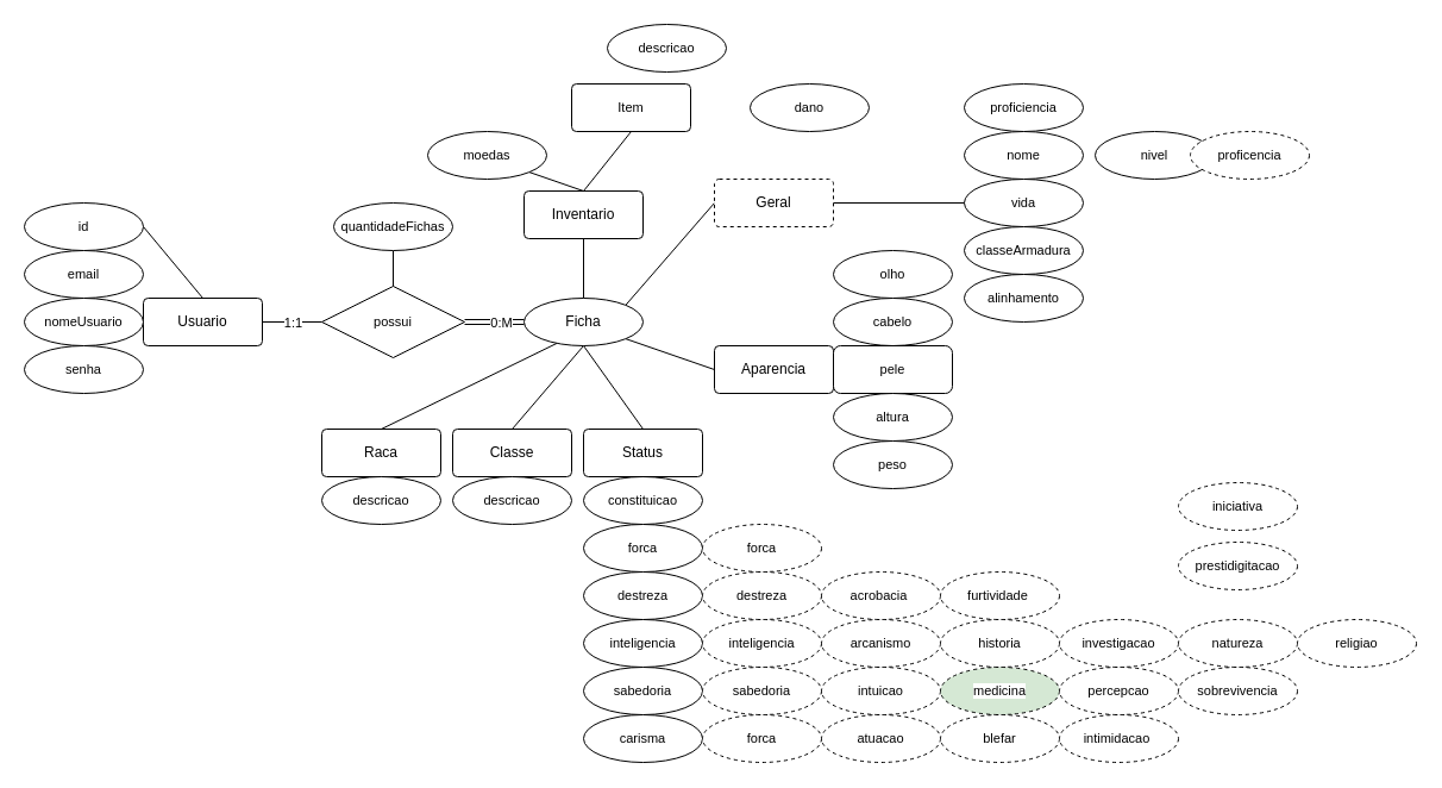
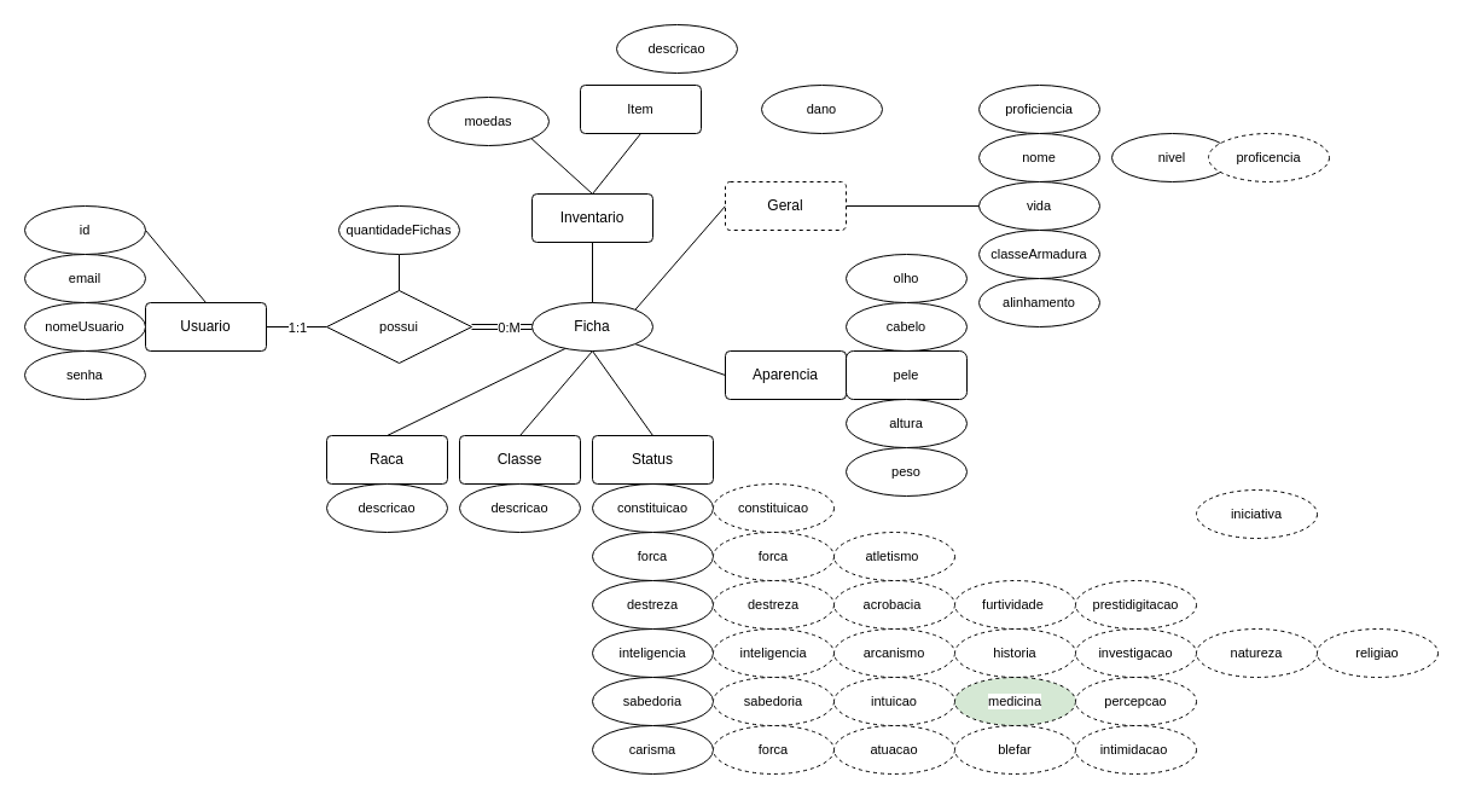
- <mxCell id="59" value="moedas" style="ellipse;whiteSpace=wrap;html=1;align=center;fontFamily=Helvetica;fontSize=11;fontColor=default;labelBackgroundColor=default;" parent="1" vertex="1"><mxGeometry x="359" y="110" width="100" height="40" as="geometry" /></mxCell>
+ <mxCell id="59" value="moedas" style="ellipse;whiteSpace=wrap;html=1;align=center;fontFamily=Helvetica;fontSize=11;fontColor=default;labelBackgroundColor=default;" parent="1" vertex="1"><mxGeometry x="354" y="80" width="100" height="40" as="geometry" /></mxCell>
+ <mxCell id="73" value="&lt;div style=&quot;text-align: left;&quot;&gt;&lt;span style=&quot;background-color: light-dark(#ffffff, var(--ge-dark-color, #121212)); color: light-dark(rgb(0, 0, 0), rgb(255, 255, 255));&quot;&gt;constituicao&lt;/span&gt;&lt;/div&gt;" style="ellipse;whiteSpace=wrap;html=1;align=center;dashed=1;fontFamily=Helvetica;fontSize=11;fontColor=default;labelBackgroundColor=default;" parent="1" vertex="1"><mxGeometry x="590" y="400" width="100" height="40" as="geometry" /></mxCell>
+ <mxCell id="34" value="&lt;span style=&quot;text-align: left;&quot;&gt;atletismo&amp;nbsp;&lt;/span&gt;" style="ellipse;whiteSpace=wrap;html=1;align=center;dashed=1;fontFamily=Helvetica;fontSize=11;fontColor=default;labelBackgroundColor=default;" parent="1" vertex="1"><mxGeometry x="690" y="440" width="100" height="40" as="geometry" /></mxCell>
- <mxCell id="49" value="&lt;span style=&quot;text-align: left;&quot;&gt;prestidigitacao&lt;/span&gt;" style="ellipse;whiteSpace=wrap;html=1;align=center;dashed=1;fontFamily=Helvetica;fontSize=11;fontColor=default;labelBackgroundColor=default;" parent="1" vertex="1"><mxGeometry x="990" y="455" width="100" height="40" as="geometry" /></mxCell>
+ <mxCell id="49" value="&lt;span style=&quot;text-align: left;&quot;&gt;prestidigitacao&lt;/span&gt;" style="ellipse;whiteSpace=wrap;html=1;align=center;dashed=1;fontFamily=Helvetica;fontSize=11;fontColor=default;labelBackgroundColor=default;" parent="1" vertex="1"><mxGeometry x="890" y="480" width="100" height="40" as="geometry" /></mxCell>
- <mxCell id="45" value="&lt;span style=&quot;text-align: left;&quot;&gt;sobrevivencia&lt;/span&gt;" style="ellipse;whiteSpace=wrap;html=1;align=center;dashed=1;fontFamily=Helvetica;fontSize=11;fontColor=default;labelBackgroundColor=default;" parent="1" vertex="1"><mxGeometry x="990" y="560" width="100" height="40" as="geometry" /></mxCell>
